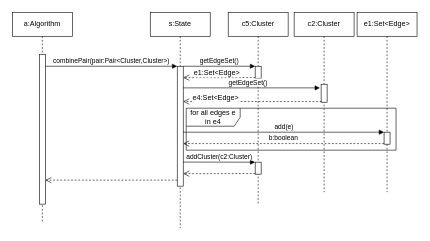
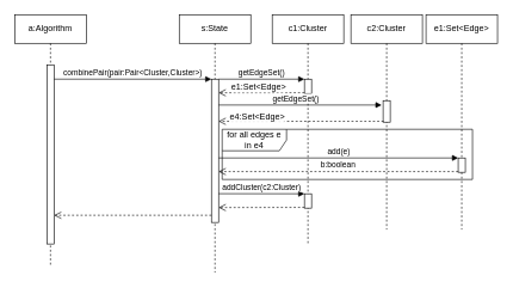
- <mxCell id="8" value="c5:Cluster" style="shape=umlLifeline;perimeter=lifelinePerimeter;whiteSpace=wrap;html=1;container=1;collapsible=0;recursiveResize=0;outlineConnect=0;" vertex="1" parent="1"><mxGeometry x="380" y="20" width="100" height="320" as="geometry" /></mxCell>
+ <mxCell id="8" value="c1:Cluster" style="shape=umlLifeline;perimeter=lifelinePerimeter;whiteSpace=wrap;html=1;container=1;collapsible=0;recursiveResize=0;outlineConnect=0;" vertex="1" parent="1"><mxGeometry x="380" y="20" width="100" height="320" as="geometry" /></mxCell>
